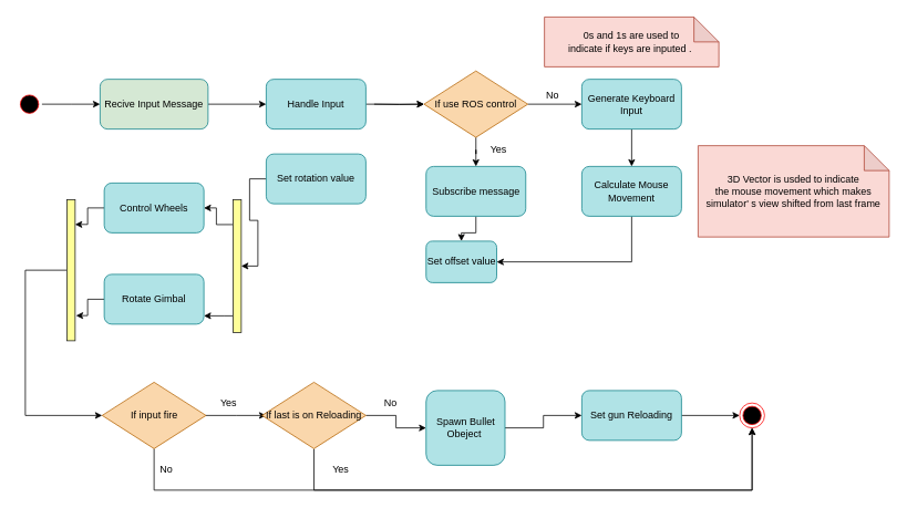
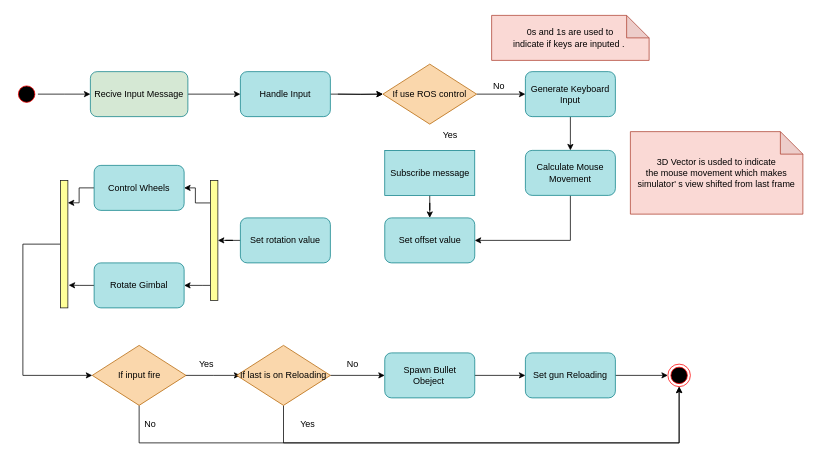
- <mxCell id="7" value="" style="edgeStyle=orthogonalEdgeStyle;rounded=0;orthogonalLoop=1;jettySize=auto;html=1;fontColor=#000000;" edge="1" parent="1" source="8" target="14"><mxGeometry relative="1" as="geometry" /></mxCell>
- <mxCell id="23" value="Set rotation value" style="rounded=1;whiteSpace=wrap;html=1;fillColor=#b0e3e6;strokeColor=#0e8088;fontColor=#000000;" vertex="1" parent="1"><mxGeometry x="320" y="185" width="120" height="60" as="geometry" /></mxCell>
+ <mxCell id="23" value="Set rotation value" style="rounded=1;whiteSpace=wrap;html=1;fillColor=#b0e3e6;strokeColor=#0e8088;fontColor=#000000;" vertex="1" parent="1"><mxGeometry x="320" y="290" width="120" height="60" as="geometry" /></mxCell>
- <mxCell id="14" value="Subscribe message" style="rounded=1;whiteSpace=wrap;html=1;fillColor=#b0e3e6;strokeColor=#0e8088;" vertex="1" parent="1"><mxGeometry x="512.5" y="200" width="120" height="60" as="geometry" /></mxCell>
+ <mxCell id="14" value="Subscribe message" style="whiteSpace=wrap;html=1;fillColor=#b0e3e6;strokeColor=#0e8088;rounded=0;" vertex="1" parent="1"><mxGeometry x="512.5" y="200" width="120" height="60" as="geometry" /></mxCell>
- <mxCell id="15" value="Set offset value" style="rounded=1;whiteSpace=wrap;html=1;fillColor=#b0e3e6;strokeColor=#0e8088;" vertex="1" parent="1"><mxGeometry x="512.5" y="290" width="85" height="50" as="geometry" /></mxCell>
+ <mxCell id="15" value="Set offset value" style="rounded=1;whiteSpace=wrap;html=1;fillColor=#b0e3e6;strokeColor=#0e8088;" vertex="1" parent="1"><mxGeometry x="512.5" y="290" width="120" height="60" as="geometry" /></mxCell>
- <mxCell id="32" value="Rotate Gimbal" style="rounded=1;whiteSpace=wrap;html=1;fillColor=#b0e3e6;strokeColor=#0e8088;fontColor=#000000;" vertex="1" parent="1"><mxGeometry x="125" y="330" width="120" height="60" as="geometry" /></mxCell>
+ <mxCell id="32" value="Rotate Gimbal" style="rounded=1;whiteSpace=wrap;html=1;fillColor=#b0e3e6;strokeColor=#0e8088;fontColor=#000000;" vertex="1" parent="1"><mxGeometry x="125" y="350" width="120" height="60" as="geometry" /></mxCell>
- <mxCell id="42" value="Spawn Bullet Obeject&amp;nbsp;" style="rounded=1;whiteSpace=wrap;html=1;fillColor=#b0e3e6;strokeColor=#0e8088;" vertex="1" parent="1"><mxGeometry x="512.5" y="470" width="95" height="90" as="geometry" /></mxCell>
+ <mxCell id="42" value="Spawn Bullet Obeject&amp;nbsp;" style="rounded=1;whiteSpace=wrap;html=1;fillColor=#b0e3e6;strokeColor=#0e8088;" vertex="1" parent="1"><mxGeometry x="512.5" y="470" width="120" height="60" as="geometry" /></mxCell>
